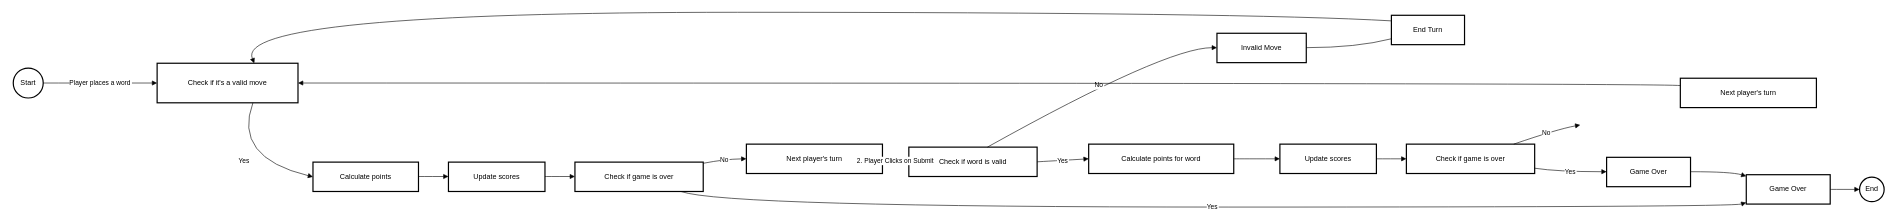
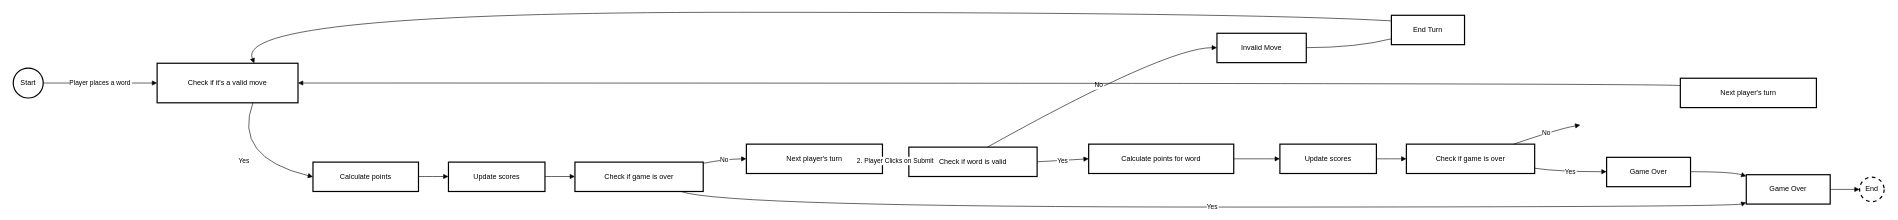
- <mxCell id="17" value="End" style="ellipse;aspect=fixed;strokeWidth=2;whiteSpace=wrap;" parent="1" vertex="1"><mxGeometry x="3100" y="294.94" width="41" height="41" as="geometry" /></mxCell>
+ <mxCell id="17" value="End" style="ellipse;aspect=fixed;strokeWidth=2;whiteSpace=wrap;dashed=1;" parent="1" vertex="1"><mxGeometry x="3100" y="294.94" width="41" height="41" as="geometry" /></mxCell>
